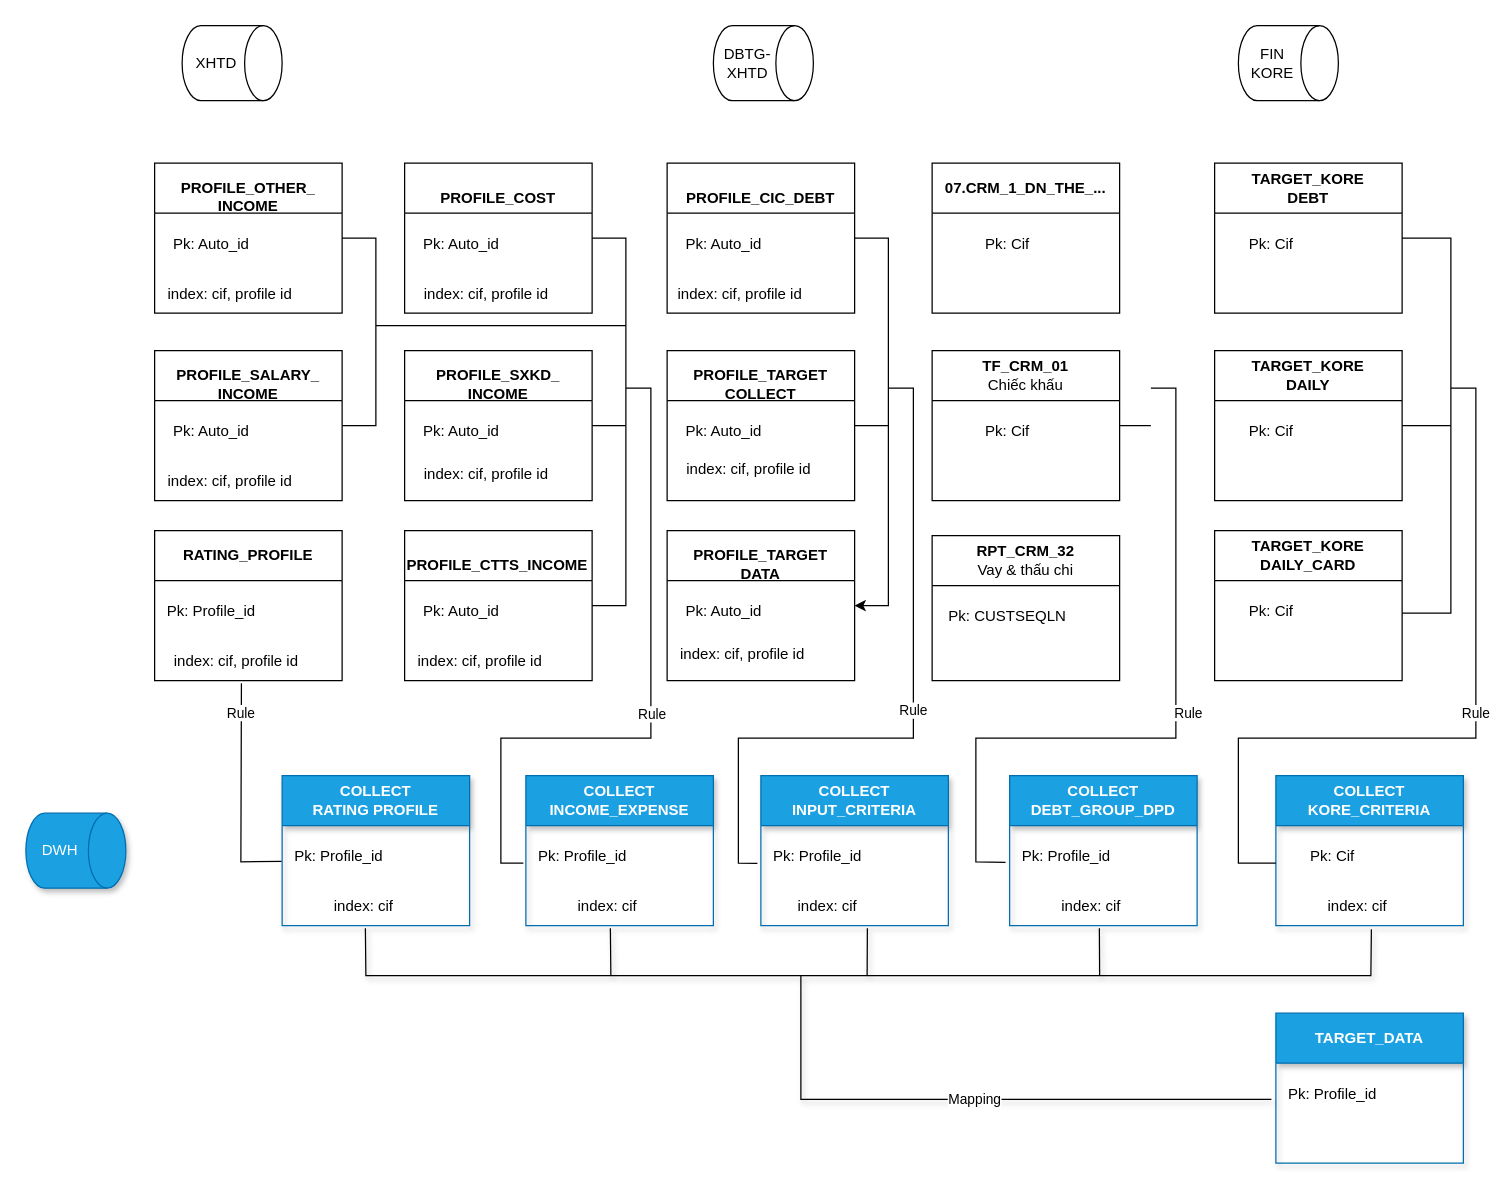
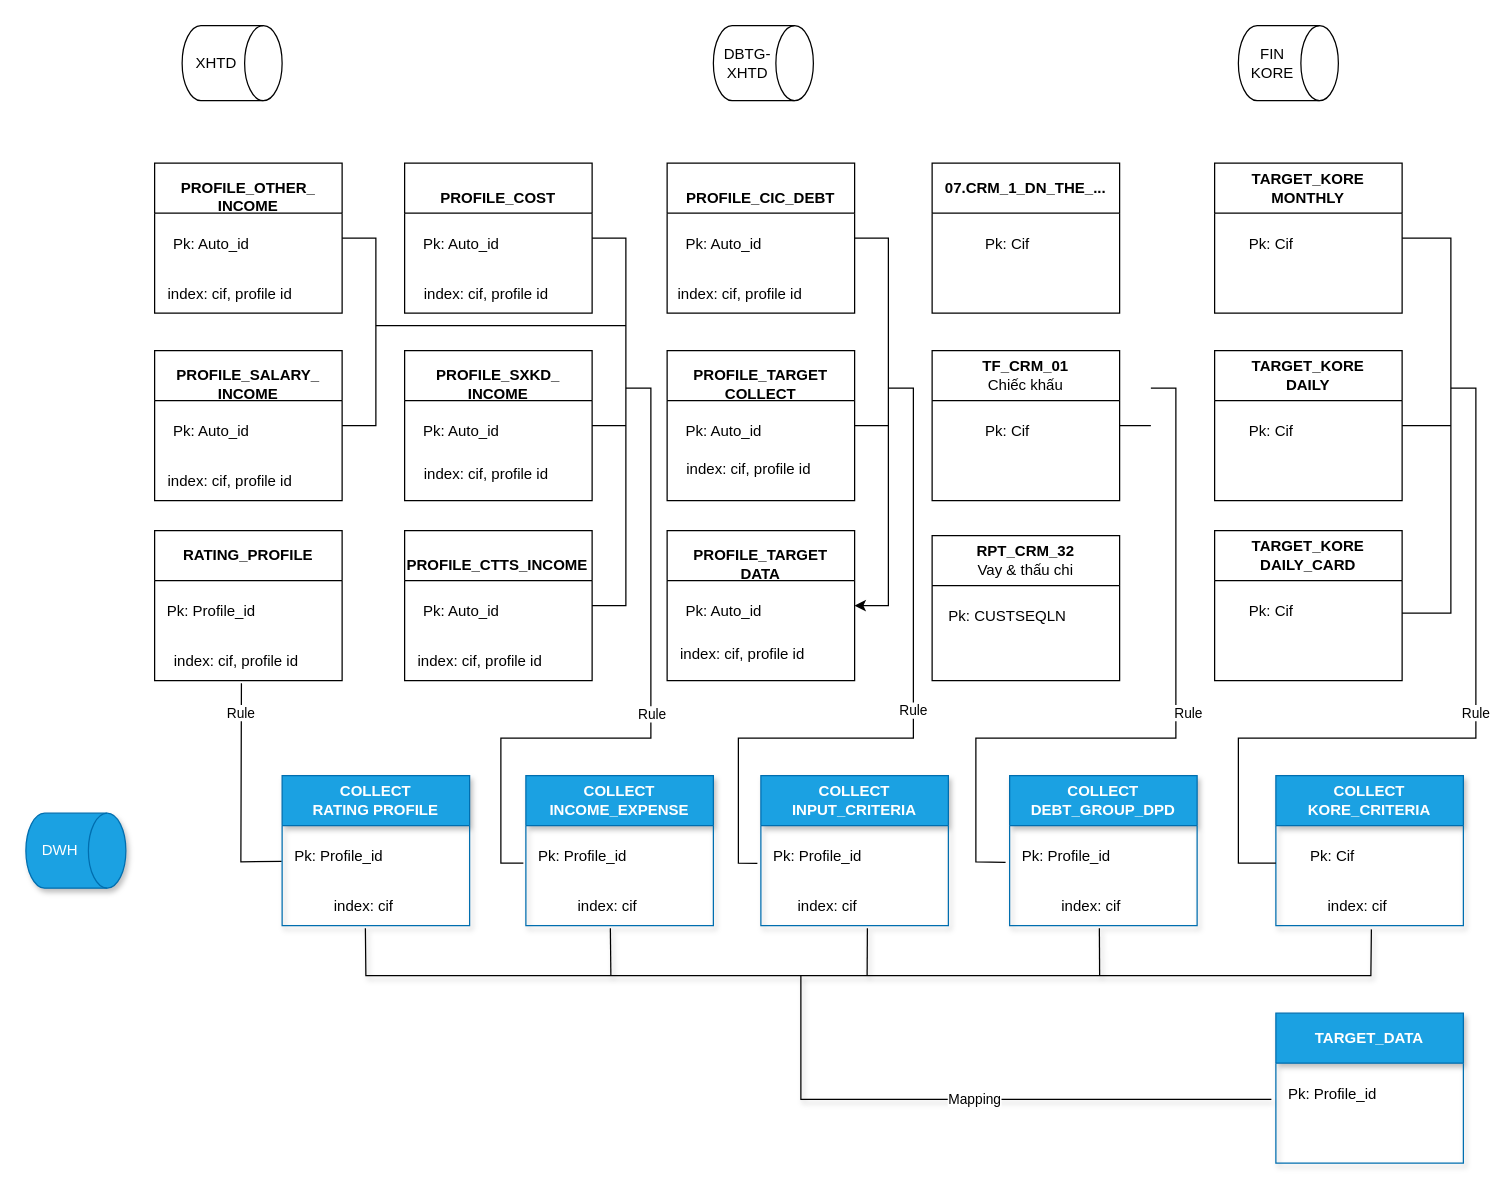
- <mxCell id="38" value="TARGET_KORE&lt;br&gt;DEBT" style="swimlane;whiteSpace=wrap;html=1;swimlaneLine=1;shadow=0;rounded=0;startSize=40;arcSize=43;swimlaneFillColor=none;" vertex="1" parent="1"><mxGeometry x="971" y="130" width="150" height="120" as="geometry" /></mxCell>
+ <mxCell id="38" value="TARGET_KORE&lt;br&gt;MONTHLY" style="swimlane;whiteSpace=wrap;html=1;swimlaneLine=1;shadow=0;rounded=0;startSize=40;arcSize=43;swimlaneFillColor=none;" vertex="1" parent="1"><mxGeometry x="971" y="130" width="150" height="120" as="geometry" /></mxCell>
